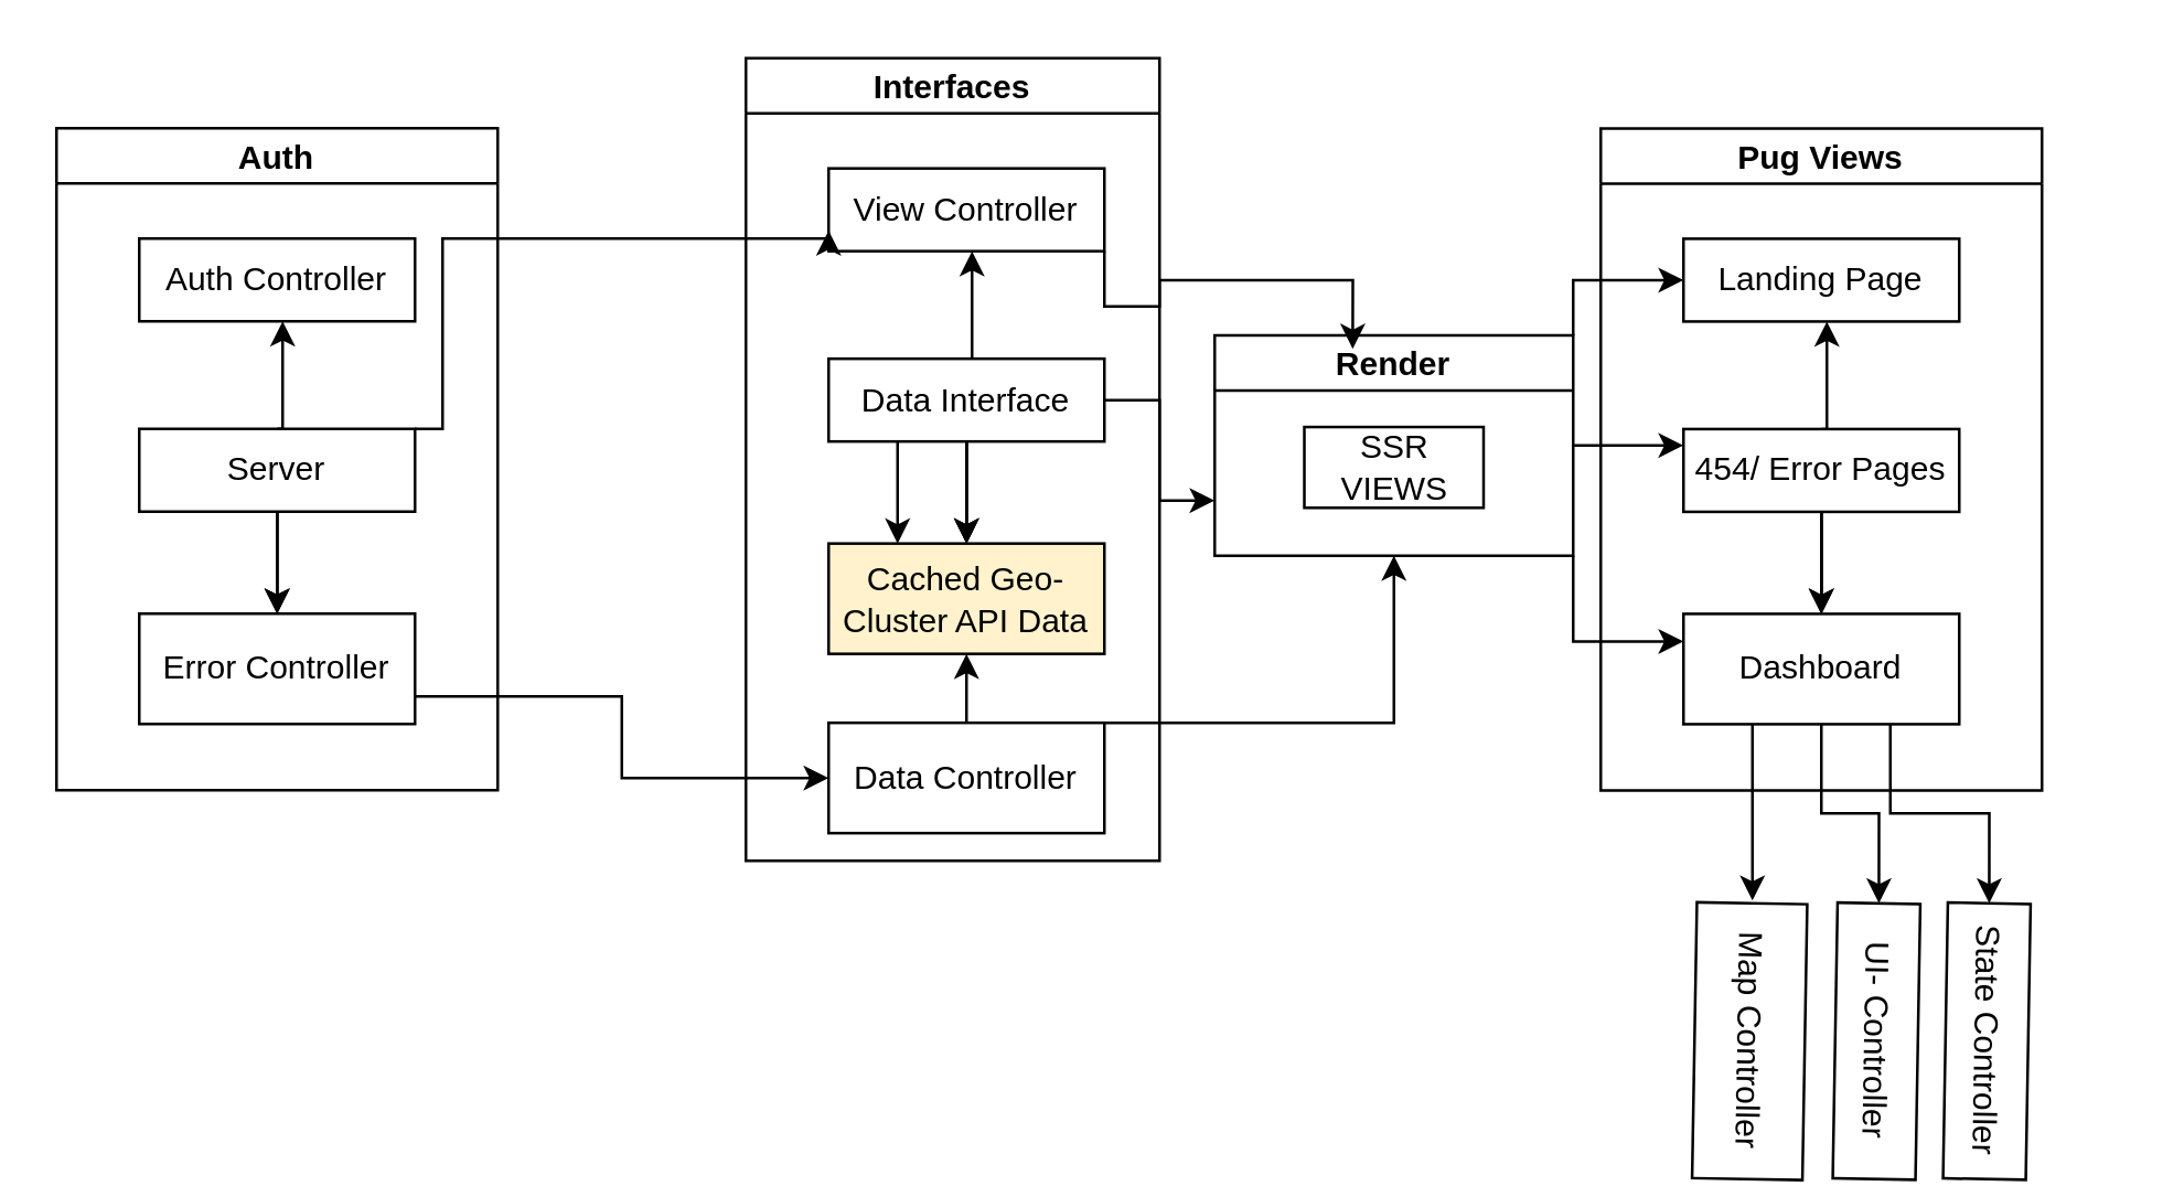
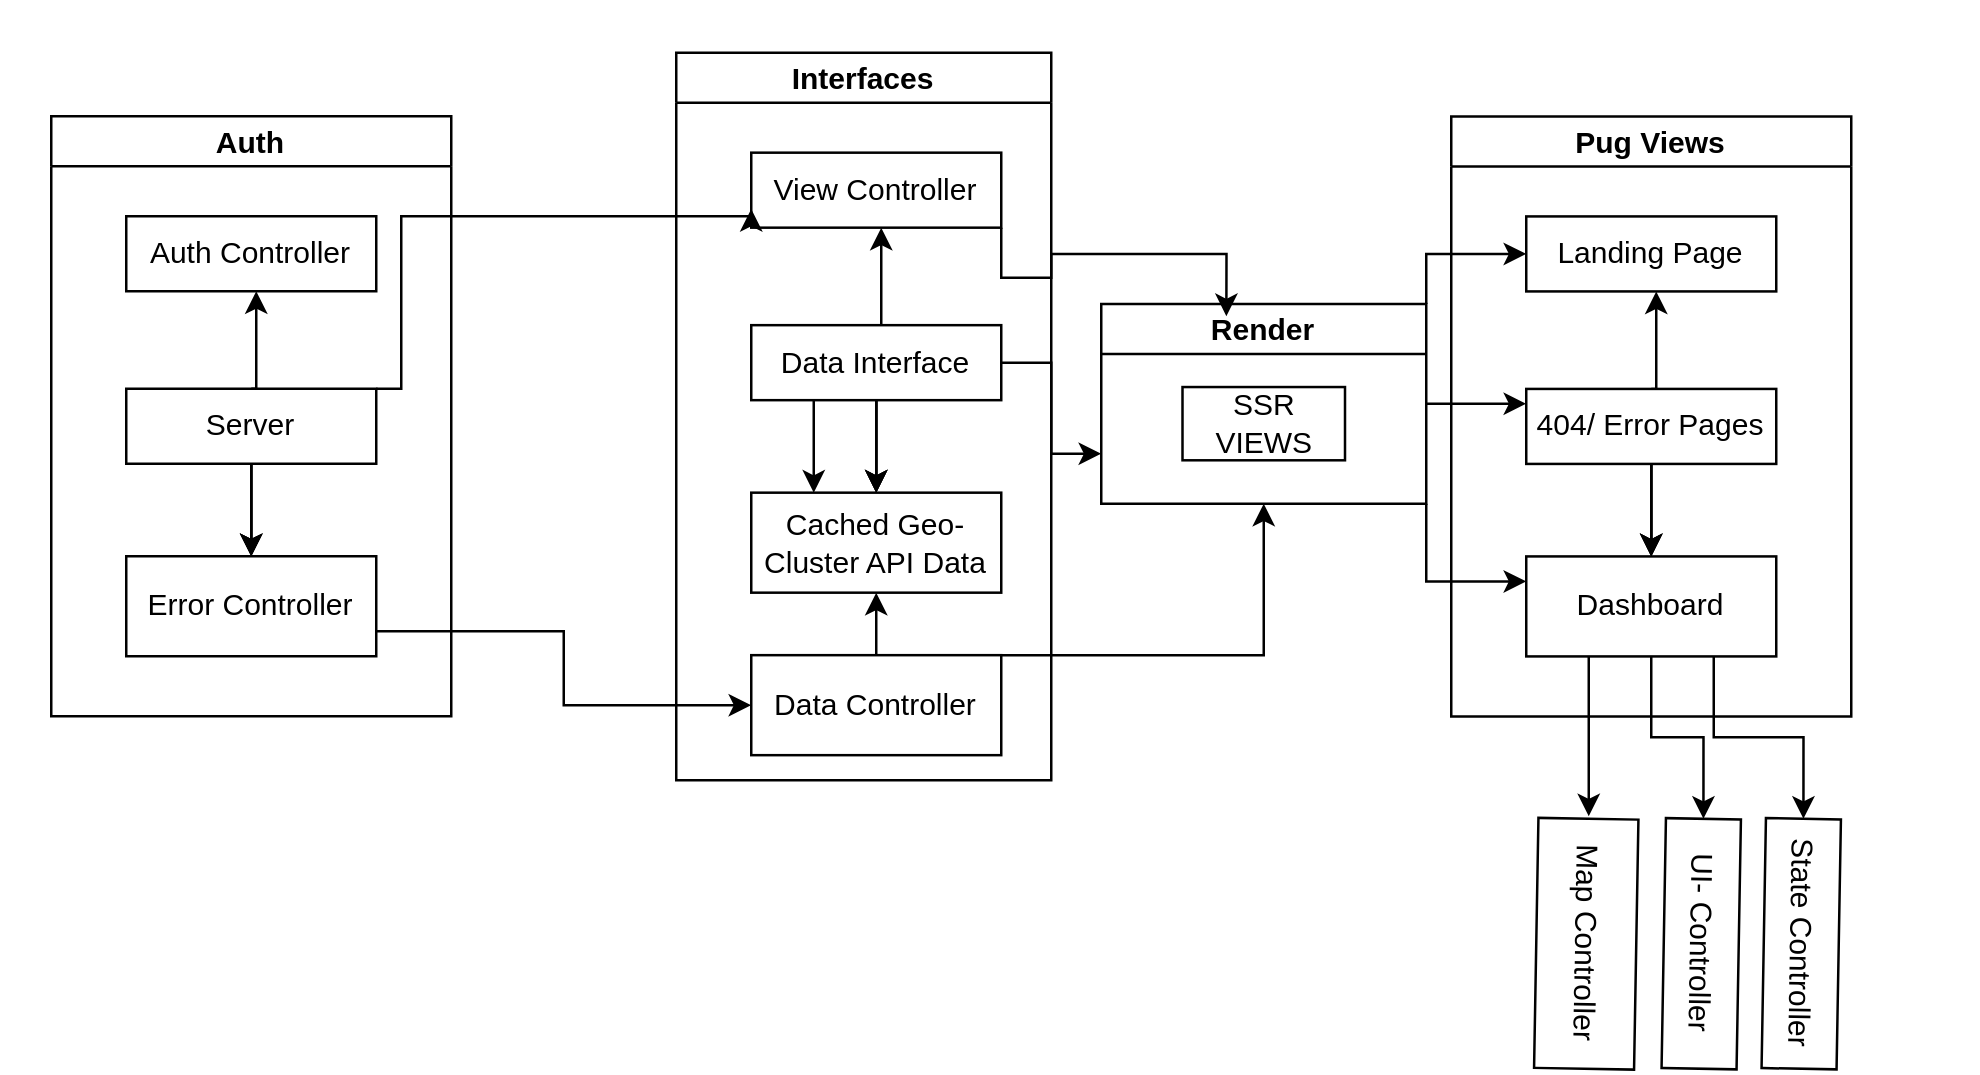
- <mxCell id="32" value="454/ Error Pages" style="whiteSpace=wrap;html=1;" vertex="1" parent="30"><mxGeometry y="69" width="100" height="30" as="geometry" /></mxCell>
+ <mxCell id="32" value="404/ Error Pages" style="whiteSpace=wrap;html=1;" vertex="1" parent="30"><mxGeometry y="69" width="100" height="30" as="geometry" /></mxCell>
- <mxCell id="16" value="Cached Geo-Cluster API Data" style="whiteSpace=wrap;html=1;fillColor=#fff2cc;" vertex="1" parent="12"><mxGeometry y="136" width="100" height="40" as="geometry" /></mxCell>
+ <mxCell id="16" value="Cached Geo-Cluster API Data" style="whiteSpace=wrap;html=1;" vertex="1" parent="12"><mxGeometry y="136" width="100" height="40" as="geometry" /></mxCell>
